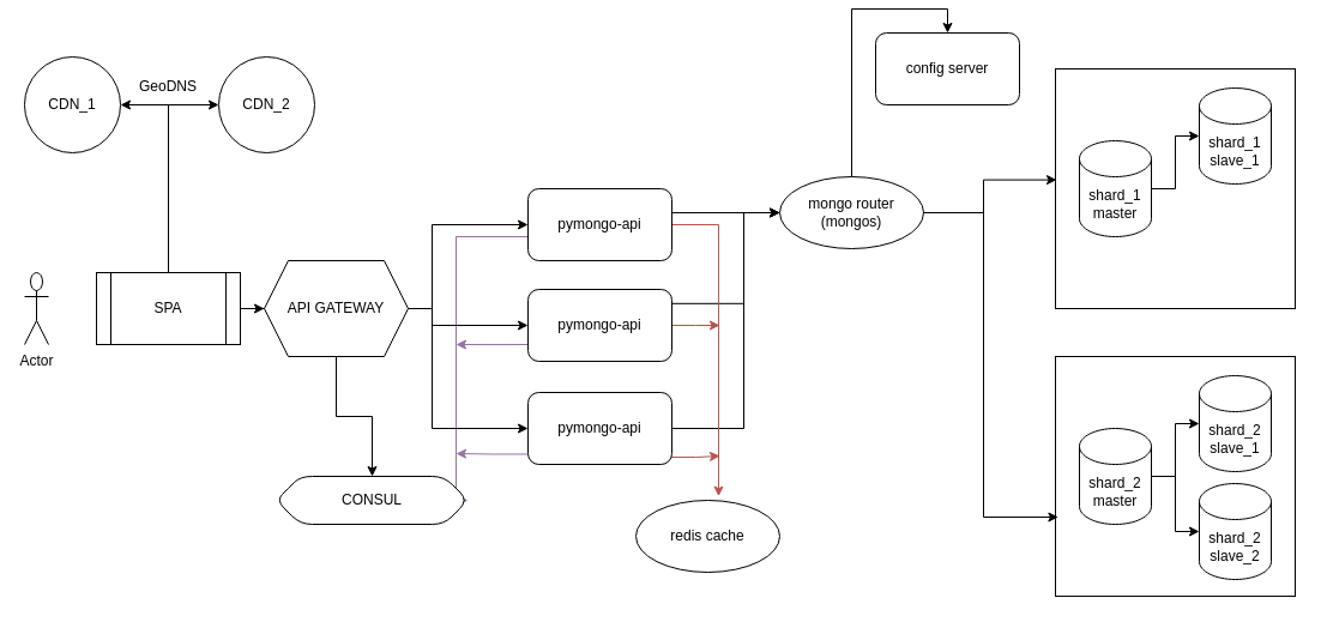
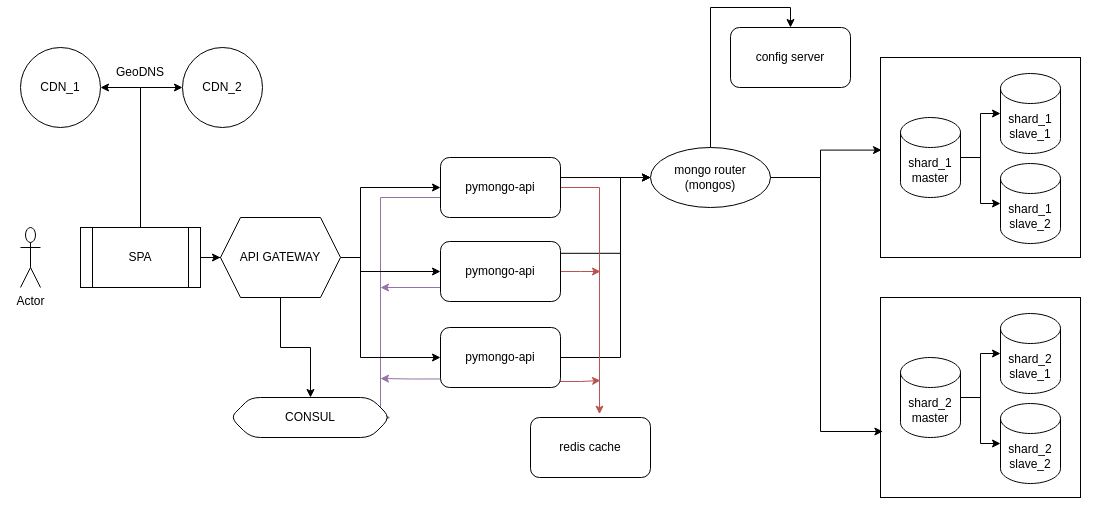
+ <mxCell id="16" style="edgeStyle=orthogonalEdgeStyle;rounded=0;orthogonalLoop=1;jettySize=auto;html=1;entryX=0;entryY=0.5;entryDx=0;entryDy=0;entryPerimeter=0;" edge="1" parent="10" source="12" target="14"><mxGeometry relative="1" as="geometry" /></mxCell>
+ <mxCell id="14" value="shard_1&lt;div&gt;slave_2&lt;/div&gt;" style="shape=cylinder3;whiteSpace=wrap;html=1;boundedLbl=1;backgroundOutline=1;size=15;" vertex="1" parent="10"><mxGeometry x="120" y="106" width="60" height="80" as="geometry" /></mxCell>
- <mxCell id="9" value="redis cache" style="ellipse;whiteSpace=wrap;html=1;" vertex="1" parent="1"><mxGeometry x="530" y="410" width="120" height="60" as="geometry" /></mxCell>
+ <mxCell id="9" value="redis cache" style="rounded=1;whiteSpace=wrap;html=1;" vertex="1" parent="1"><mxGeometry x="530" y="410" width="120" height="60" as="geometry" /></mxCell>
